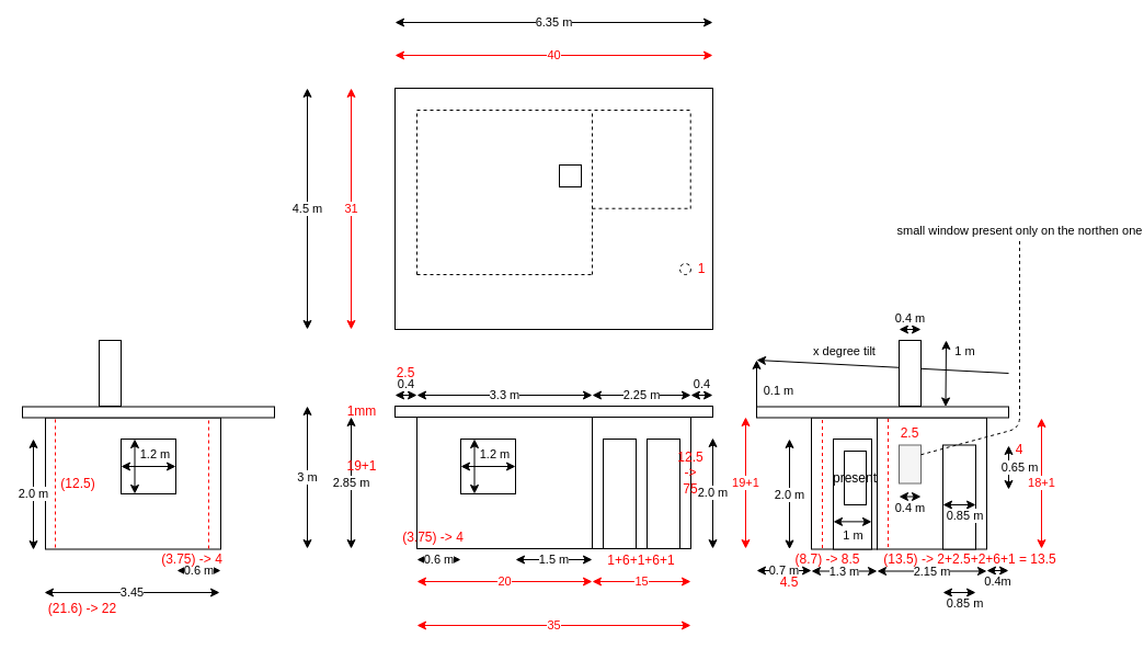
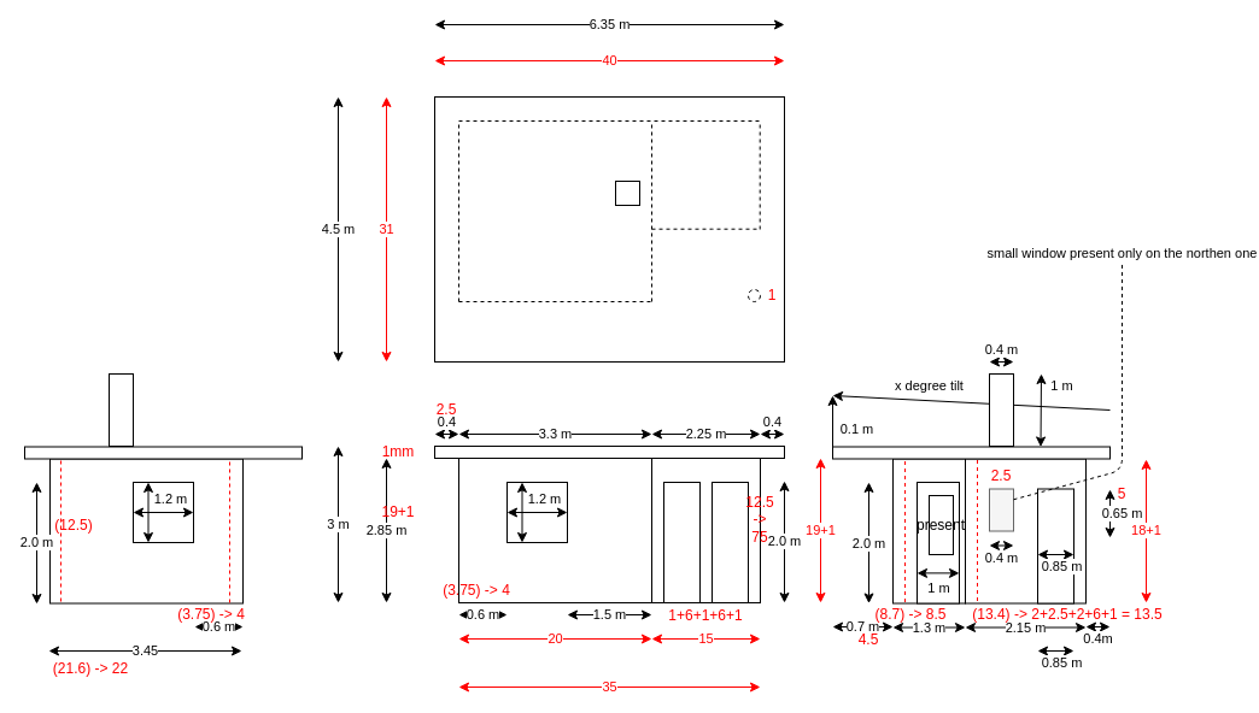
- <mxCell id="59" value="4" style="text;html=1;strokeColor=none;fillColor=none;align=center;verticalAlign=middle;whiteSpace=wrap;rounded=0;fontColor=#FF0000;" parent="1" vertex="1"><mxGeometry x="910" y="400" width="40" height="20" as="geometry" /></mxCell>
+ <mxCell id="59" value="5" style="text;html=1;strokeColor=none;fillColor=none;align=center;verticalAlign=middle;whiteSpace=wrap;rounded=0;fontColor=#FF0000;" parent="1" vertex="1"><mxGeometry x="910" y="400" width="40" height="20" as="geometry" /></mxCell>
- <mxCell id="60" value="(12.5)" style="text;html=1;strokeColor=none;fillColor=none;align=center;verticalAlign=middle;whiteSpace=wrap;rounded=0;fontColor=#FF0000;" parent="1" vertex="1"><mxGeometry x="51" y="430.5" width="40" height="20" as="geometry" /></mxCell>
+ <mxCell id="60" value="(12.5)" style="text;html=1;strokeColor=none;fillColor=none;align=center;verticalAlign=middle;whiteSpace=wrap;rounded=0;fontColor=#FF0000;" parent="1" vertex="1"><mxGeometry x="41" y="425.5" width="40" height="20" as="geometry" /></mxCell>
- <mxCell id="64" value="&lt;font color=&quot;#ff0000&quot;&gt;(13.5) -&amp;gt; 2+2.5+2+6+1 = 13.5&lt;/font&gt;" style="text;html=1;strokeColor=none;fillColor=none;align=center;verticalAlign=middle;whiteSpace=wrap;rounded=0;fontColor=#000000;" parent="1" vertex="1"><mxGeometry x="795" y="500" width="180" height="20" as="geometry" /></mxCell>
+ <mxCell id="64" value="&lt;font color=&quot;#ff0000&quot;&gt;(13.4) -&amp;gt; 2+2.5+2+6+1 = 13.5&lt;/font&gt;" style="text;html=1;strokeColor=none;fillColor=none;align=center;verticalAlign=middle;whiteSpace=wrap;rounded=0;fontColor=#000000;" parent="1" vertex="1"><mxGeometry x="795" y="500" width="180" height="20" as="geometry" /></mxCell>
